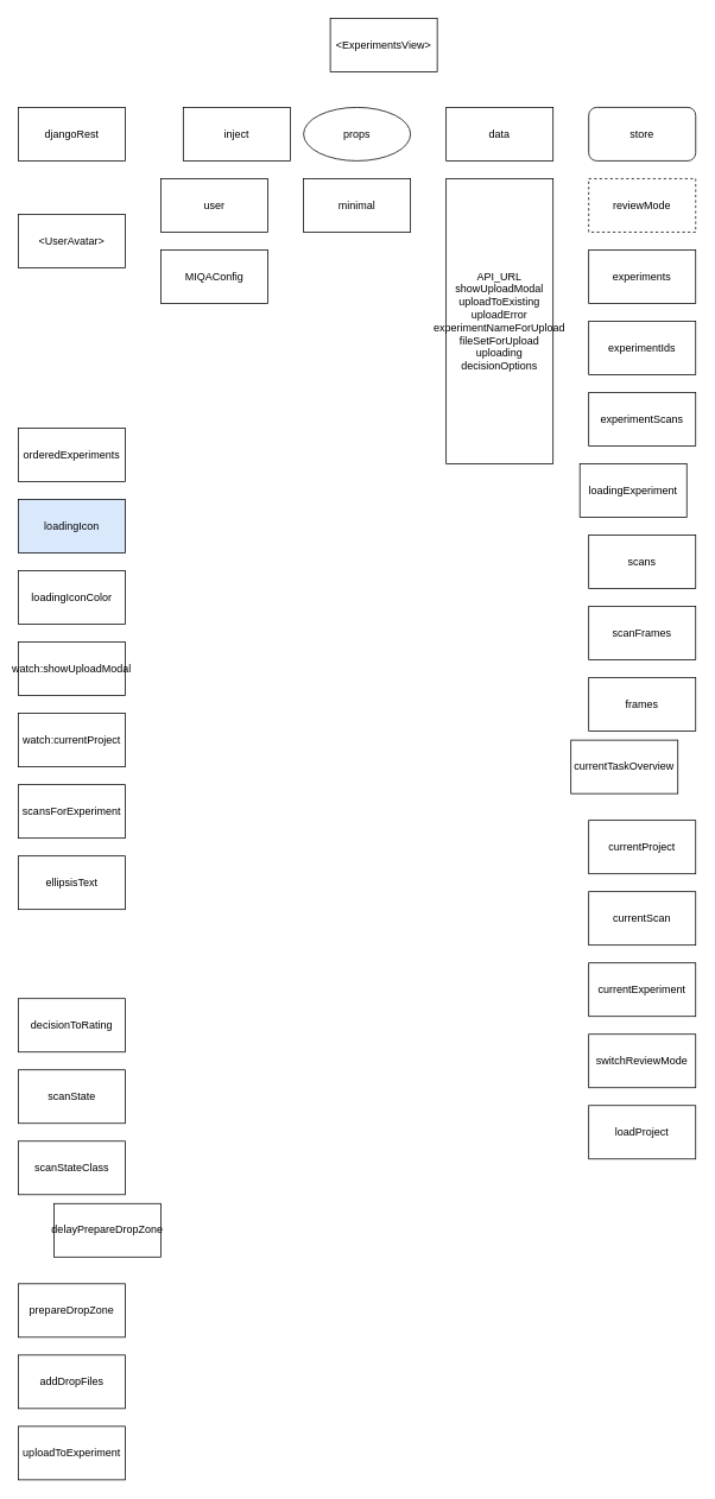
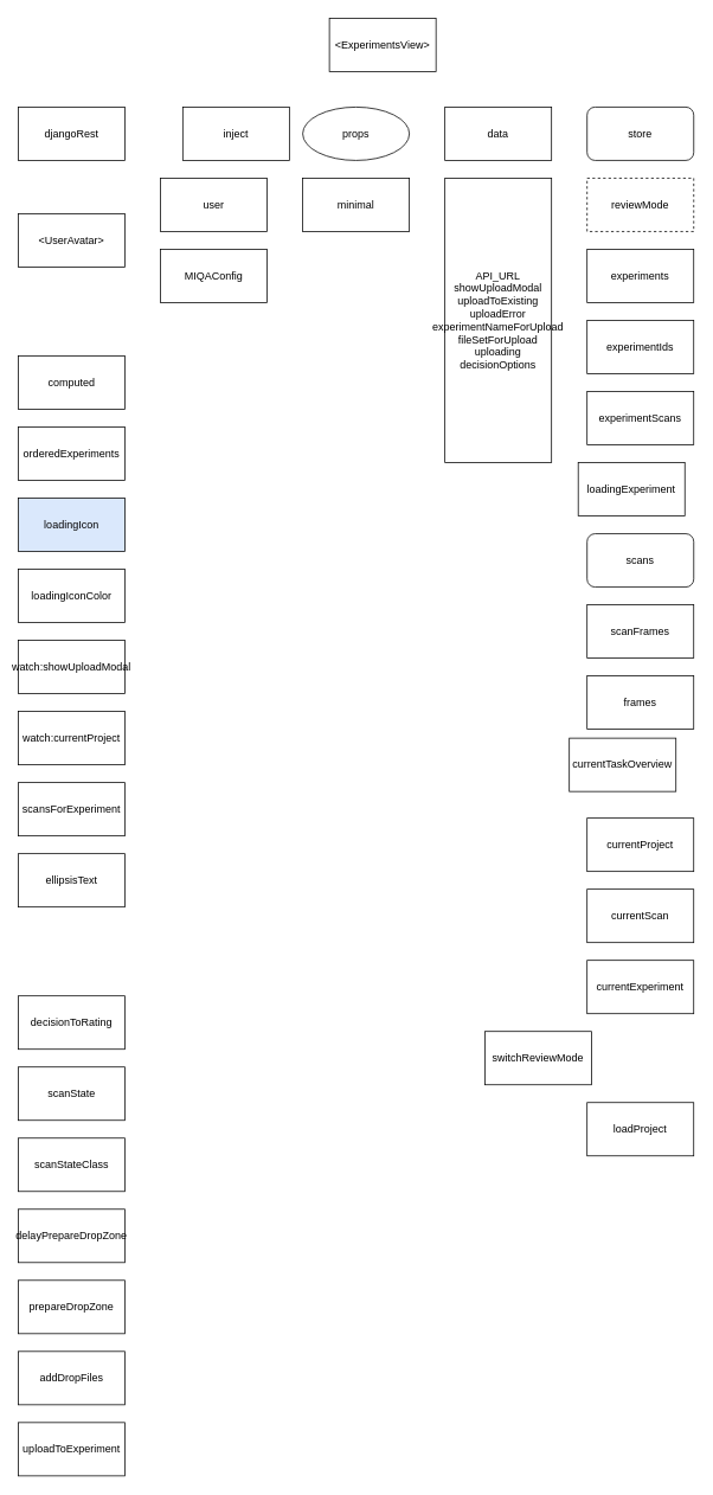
+ <mxCell id="25" value="computed" style="rounded=0;whiteSpace=wrap;html=1;" vertex="1" parent="1"><mxGeometry y="400" width="120" height="60" as="geometry" x="20" /></mxCell>
- <mxCell id="18" value="scans" style="rounded=0;whiteSpace=wrap;html=1;" vertex="1" parent="1"><mxGeometry x="660" y="600" width="120" height="60" as="geometry" /></mxCell>
+ <mxCell id="18" value="scans" style="whiteSpace=wrap;html=1;rounded=1;" vertex="1" parent="1"><mxGeometry x="660" y="600" width="120" height="60" as="geometry" /></mxCell>
- <mxCell id="32" value="switchReviewMode" style="rounded=0;whiteSpace=wrap;html=1;" vertex="1" parent="1"><mxGeometry x="660" y="1160" width="120" height="60" as="geometry" /></mxCell>
+ <mxCell id="32" value="switchReviewMode" style="rounded=0;whiteSpace=wrap;html=1;" vertex="1" parent="1"><mxGeometry x="545" y="1160" width="120" height="60" as="geometry" /></mxCell>
- <mxCell id="38" value="delayPrepareDropZone" style="rounded=0;whiteSpace=wrap;html=1;" vertex="1" parent="1"><mxGeometry x="60" y="1350" width="120" height="60" as="geometry" /></mxCell>
+ <mxCell id="38" value="delayPrepareDropZone" style="rounded=0;whiteSpace=wrap;html=1;" vertex="1" parent="1"><mxGeometry y="1360" width="120" height="60" as="geometry" x="20" /></mxCell>
